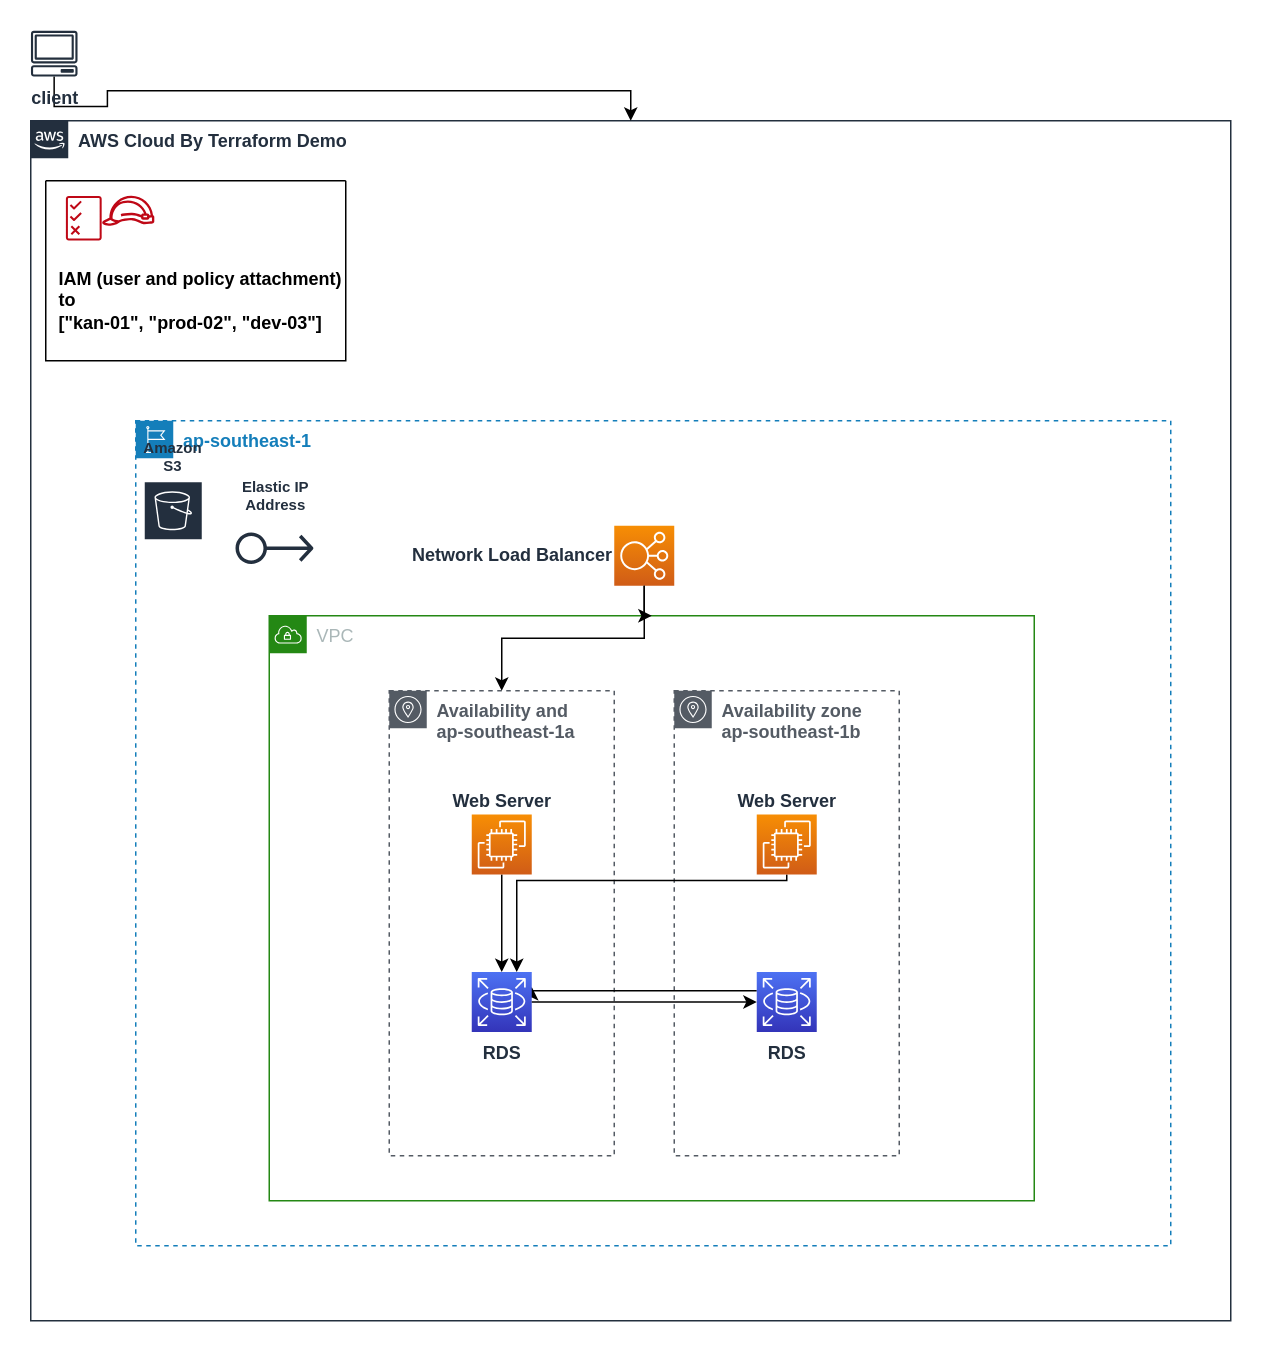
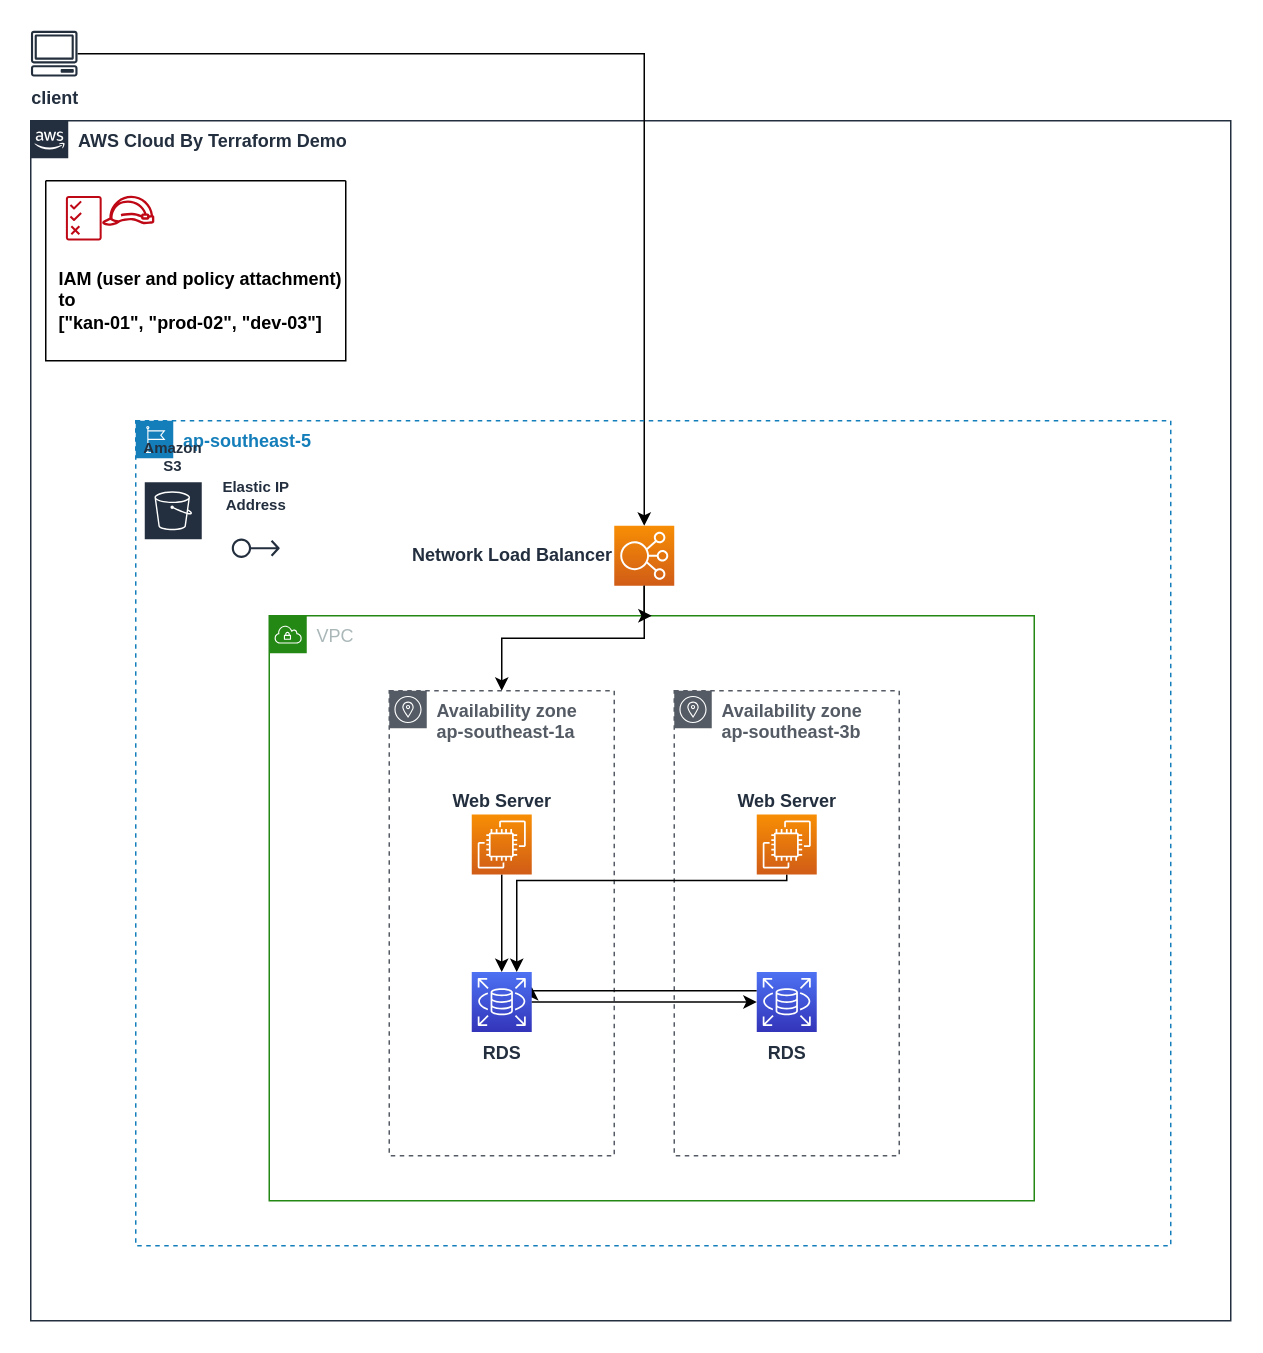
- <mxCell id="3" style="edgeStyle=orthogonalEdgeStyle;rounded=0;orthogonalLoop=1;jettySize=auto;html=1;" edge="1" parent="1" source="4" target="2"><mxGeometry relative="1" as="geometry" /></mxCell>
+ <mxCell id="3" style="edgeStyle=orthogonalEdgeStyle;rounded=0;orthogonalLoop=1;jettySize=auto;html=1;entryX=0.5;entryY=0;entryDx=0;entryDy=0;entryPerimeter=0;" edge="1" parent="1" source="4" target="11"><mxGeometry relative="1" as="geometry" /></mxCell>
- <mxCell id="10" value="ap-southeast-1" style="points=[[0,0],[0.25,0],[0.5,0],[0.75,0],[1,0],[1,0.25],[1,0.5],[1,0.75],[1,1],[0.75,1],[0.5,1],[0.25,1],[0,1],[0,0.75],[0,0.5],[0,0.25]];outlineConnect=0;gradientColor=none;html=1;whiteSpace=wrap;fontSize=12;fontStyle=1;container=1;pointerEvents=0;collapsible=0;recursiveResize=0;shape=mxgraph.aws4.group;grIcon=mxgraph.aws4.group_region;strokeColor=#147EBA;fillColor=none;verticalAlign=top;align=left;spacingLeft=30;fontColor=#147EBA;dashed=1;" vertex="1" parent="1"><mxGeometry x="90" y="280" width="690" height="550" as="geometry" /></mxCell>
+ <mxCell id="10" value="ap-southeast-5" style="points=[[0,0],[0.25,0],[0.5,0],[0.75,0],[1,0],[1,0.25],[1,0.5],[1,0.75],[1,1],[0.75,1],[0.5,1],[0.25,1],[0,1],[0,0.75],[0,0.5],[0,0.25]];outlineConnect=0;gradientColor=none;html=1;whiteSpace=wrap;fontSize=12;fontStyle=1;container=1;pointerEvents=0;collapsible=0;recursiveResize=0;shape=mxgraph.aws4.group;grIcon=mxgraph.aws4.group_region;strokeColor=#147EBA;fillColor=none;verticalAlign=top;align=left;spacingLeft=30;fontColor=#147EBA;dashed=1;" vertex="1" parent="1"><mxGeometry x="90" y="280" width="690" height="550" as="geometry" /></mxCell>
- <mxCell id="13" value="Elastic IP&#10;Address" style="sketch=0;outlineConnect=0;fontColor=#232F3E;gradientColor=none;strokeColor=#232F3E;fillColor=#ffffff;dashed=0;verticalLabelPosition=top;verticalAlign=bottom;align=center;html=1;fontSize=10;fontStyle=1;aspect=fixed;shape=mxgraph.aws4.resourceIcon;resIcon=mxgraph.aws4.elastic_ip_address;labelPosition=center;" vertex="1" parent="10"><mxGeometry x="60" y="65" width="65" height="40" as="geometry" /></mxCell>
+ <mxCell id="13" value="Elastic IP&#10;Address" style="sketch=0;outlineConnect=0;fontColor=#232F3E;gradientColor=none;strokeColor=#232F3E;fillColor=#ffffff;dashed=0;verticalLabelPosition=top;verticalAlign=bottom;align=center;html=1;fontSize=10;fontStyle=1;aspect=fixed;shape=mxgraph.aws4.resourceIcon;resIcon=mxgraph.aws4.elastic_ip_address;labelPosition=center;" vertex="1" parent="10"><mxGeometry x="60" y="65" width="40" height="40" as="geometry" /></mxCell>
- <mxCell id="14" value="Availability and&lt;br&gt;ap-southeast-1a" style="sketch=0;outlineConnect=0;gradientColor=none;html=1;whiteSpace=wrap;fontSize=12;fontStyle=1;shape=mxgraph.aws4.group;grIcon=mxgraph.aws4.group_availability_zone;strokeColor=#545B64;fillColor=none;verticalAlign=top;align=left;spacingLeft=30;fontColor=#545B64;dashed=1;movable=1;resizable=1;rotatable=1;deletable=1;editable=1;locked=0;connectable=1;" parent="10" vertex="1"><mxGeometry x="169" y="180" width="150" height="310" as="geometry" /></mxCell>
+ <mxCell id="14" value="Availability zone&lt;br&gt;ap-southeast-1a" style="sketch=0;outlineConnect=0;gradientColor=none;html=1;whiteSpace=wrap;fontSize=12;fontStyle=1;shape=mxgraph.aws4.group;grIcon=mxgraph.aws4.group_availability_zone;strokeColor=#545B64;fillColor=none;verticalAlign=top;align=left;spacingLeft=30;fontColor=#545B64;dashed=1;movable=1;resizable=1;rotatable=1;deletable=1;editable=1;locked=0;connectable=1;" parent="10" vertex="1"><mxGeometry x="169" y="180" width="150" height="310" as="geometry" /></mxCell>
- <mxCell id="16" value="Availability zone&lt;br&gt;ap-southeast-1b&lt;br&gt;" style="sketch=0;outlineConnect=0;gradientColor=none;html=1;whiteSpace=wrap;fontSize=12;fontStyle=1;shape=mxgraph.aws4.group;grIcon=mxgraph.aws4.group_availability_zone;strokeColor=#545B64;fillColor=none;verticalAlign=top;align=left;spacingLeft=30;fontColor=#545B64;dashed=1;movable=1;resizable=1;rotatable=1;deletable=1;editable=1;locked=0;connectable=1;" parent="10" vertex="1"><mxGeometry x="359" y="180" width="150" height="310" as="geometry" /></mxCell>
+ <mxCell id="16" value="Availability zone&lt;br&gt;ap-southeast-3b&lt;br&gt;" style="sketch=0;outlineConnect=0;gradientColor=none;html=1;whiteSpace=wrap;fontSize=12;fontStyle=1;shape=mxgraph.aws4.group;grIcon=mxgraph.aws4.group_availability_zone;strokeColor=#545B64;fillColor=none;verticalAlign=top;align=left;spacingLeft=30;fontColor=#545B64;dashed=1;movable=1;resizable=1;rotatable=1;deletable=1;editable=1;locked=0;connectable=1;" parent="10" vertex="1"><mxGeometry x="359" y="180" width="150" height="310" as="geometry" /></mxCell>
